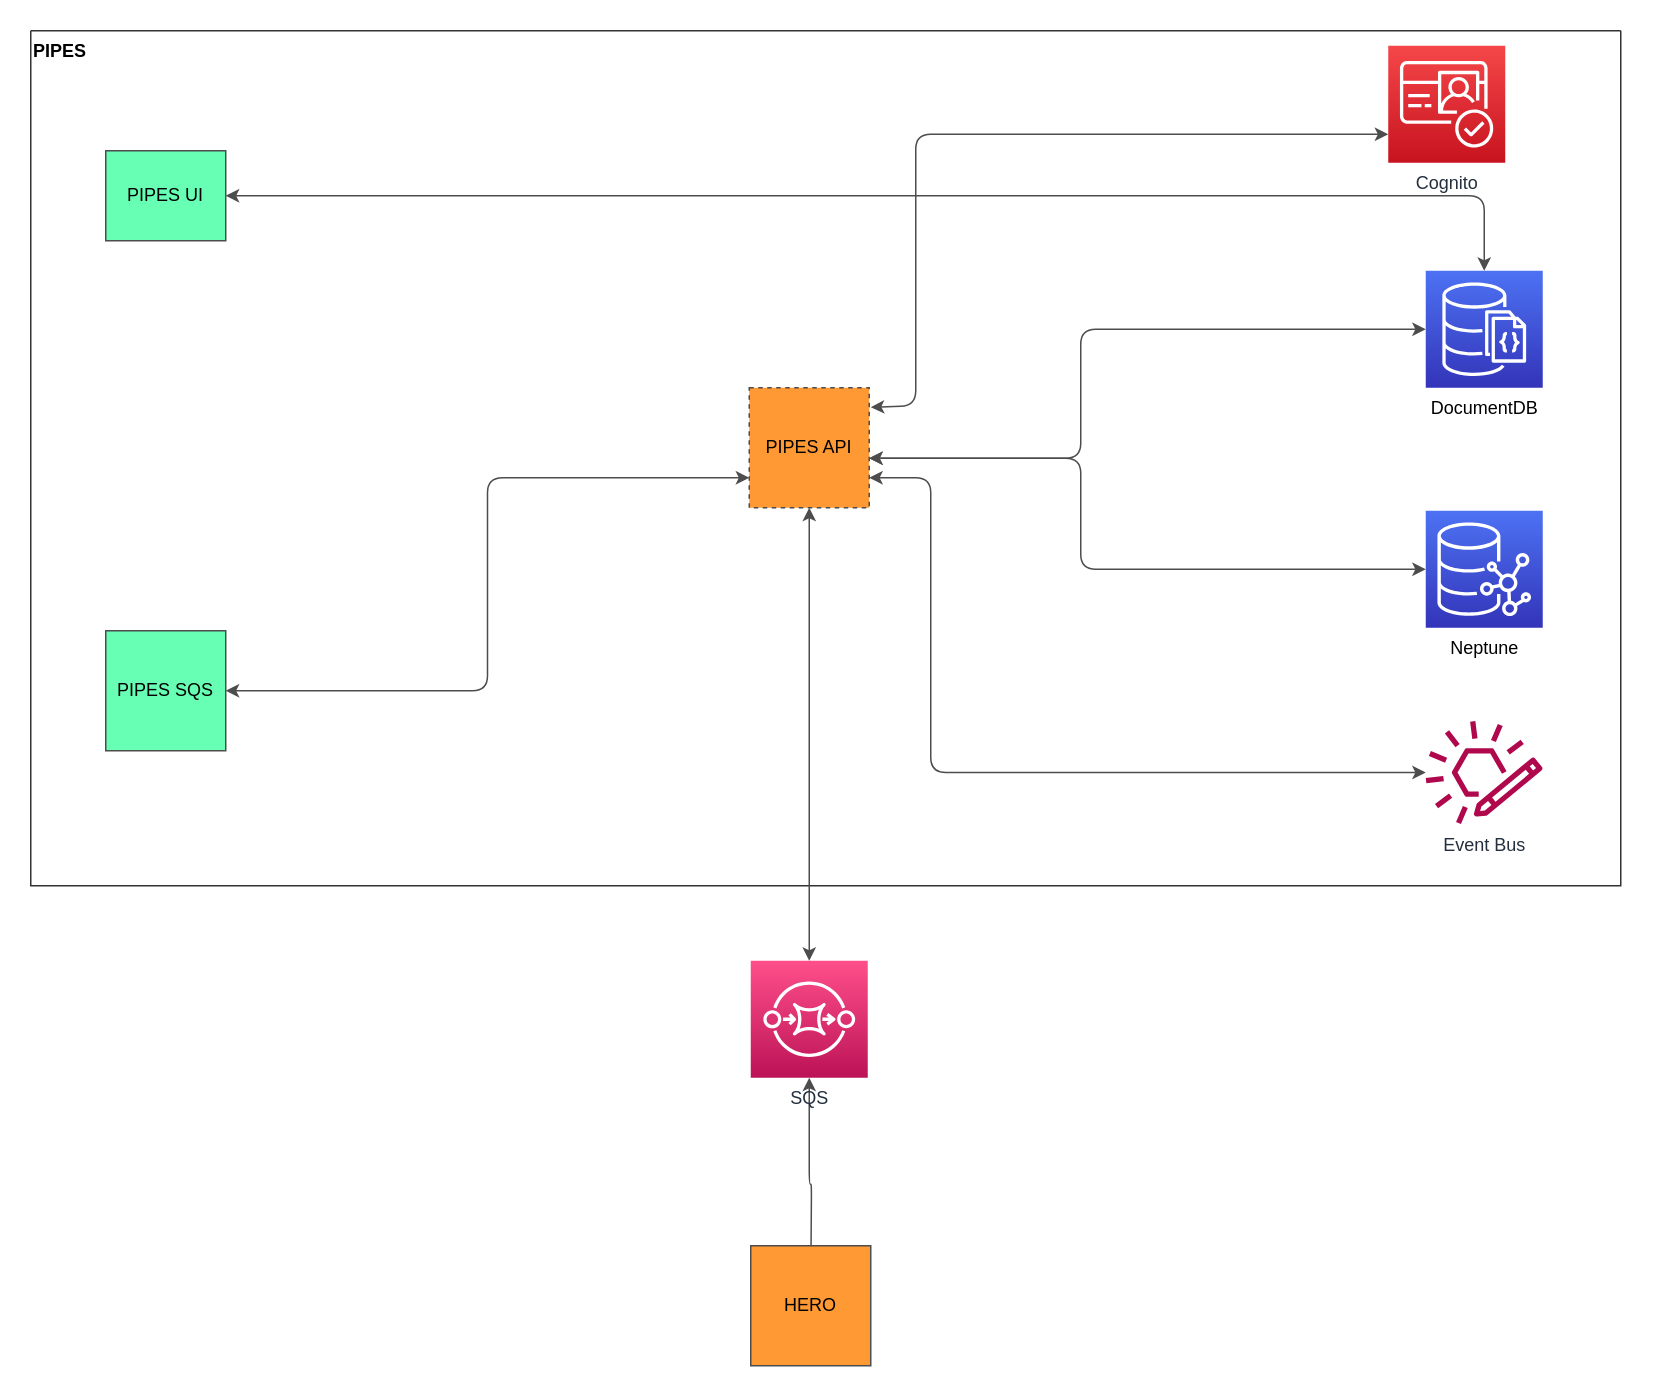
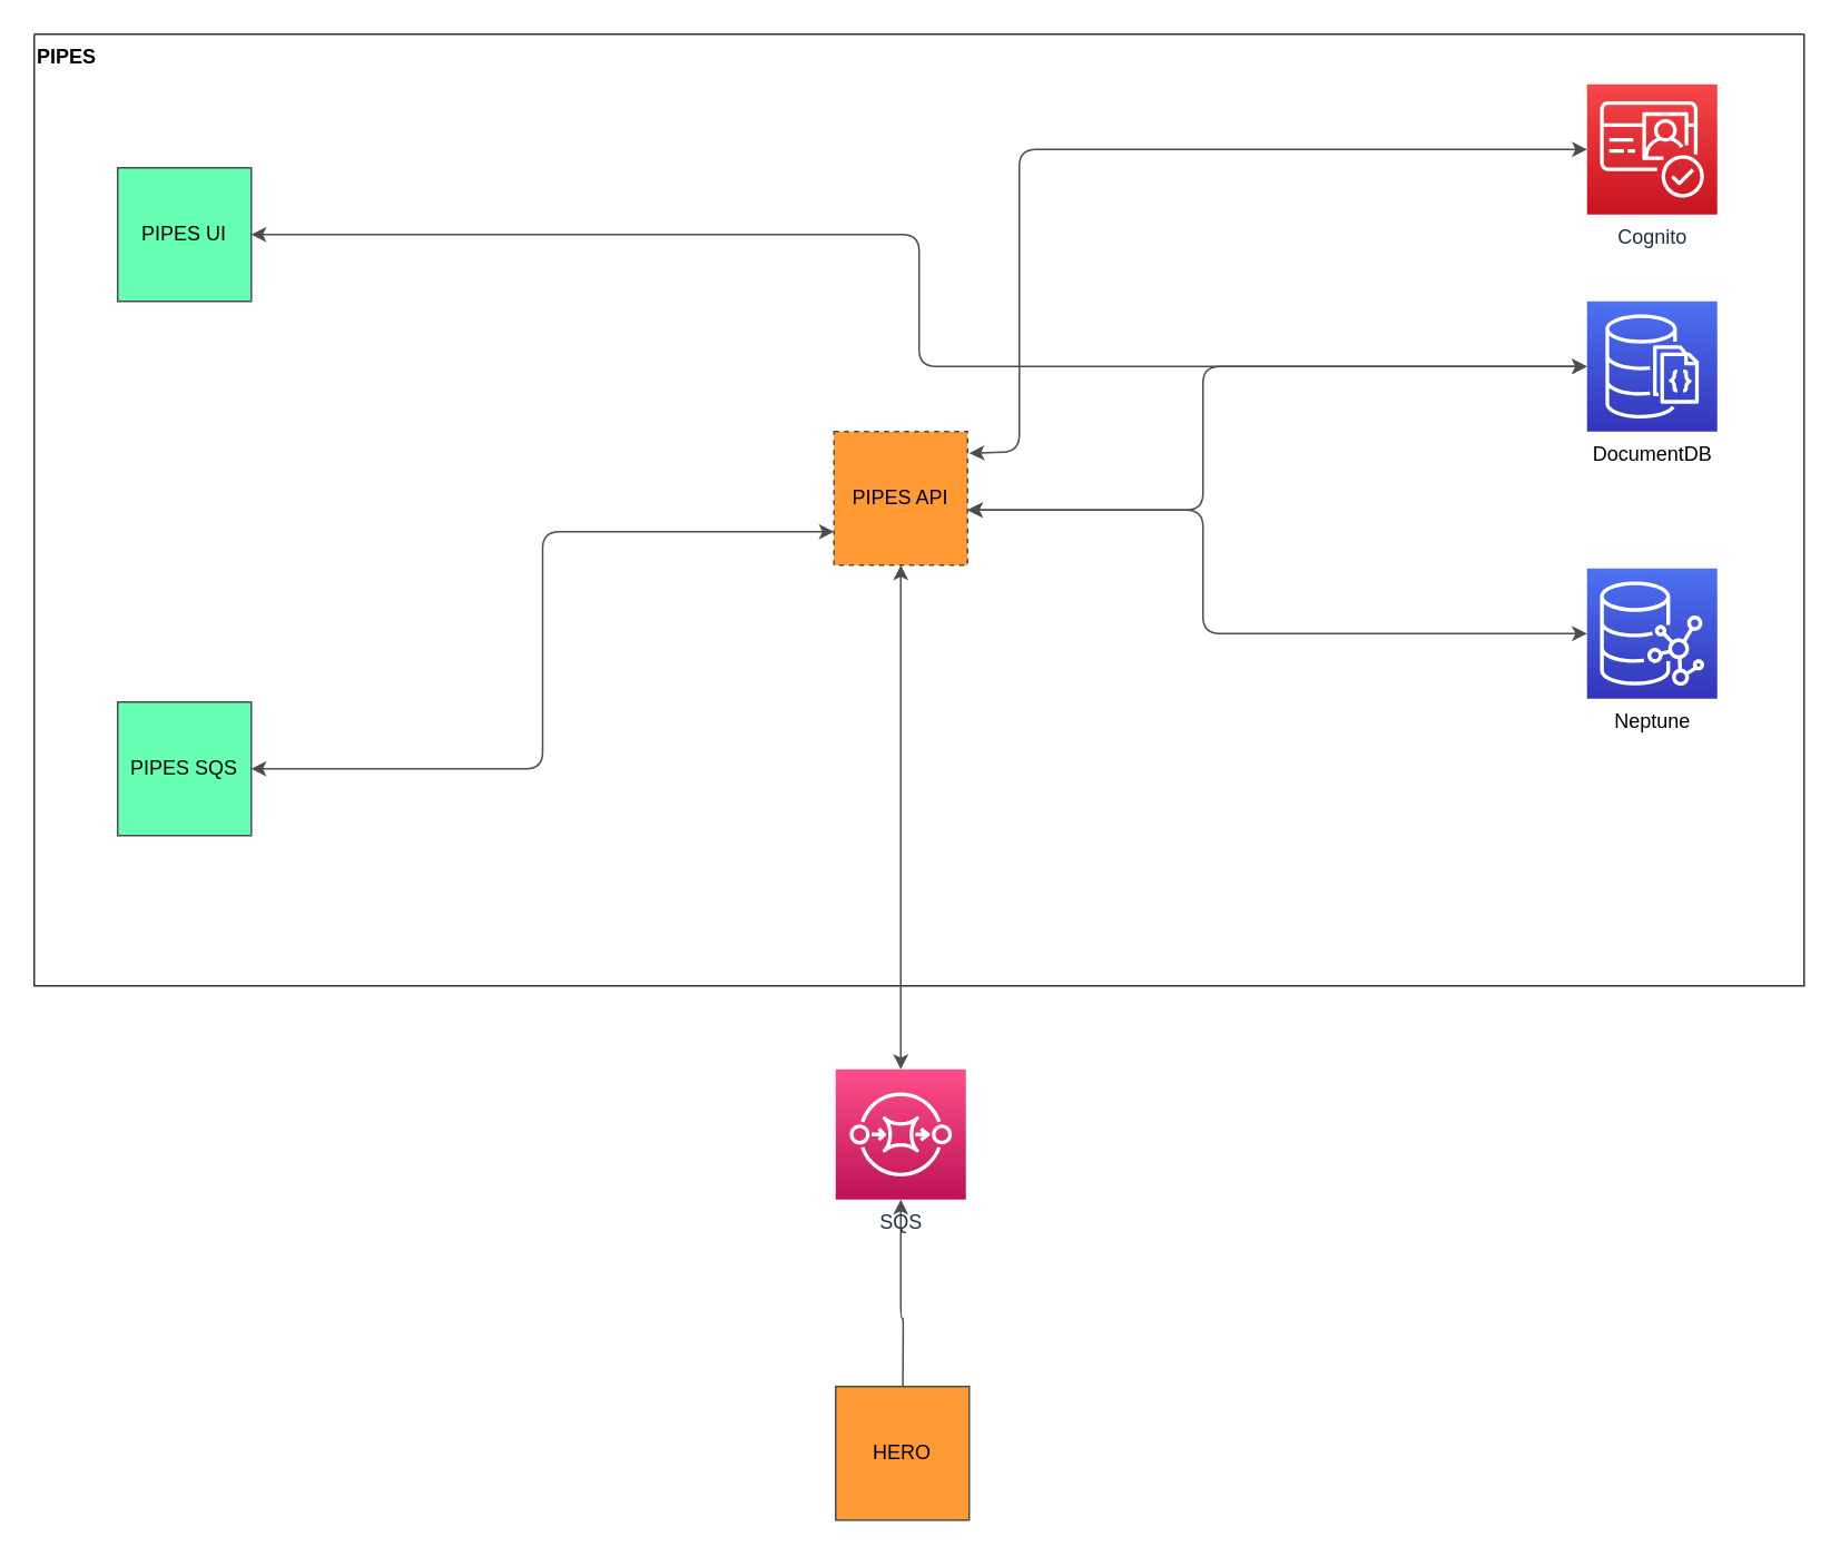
- <mxCell id="15" value="Cognito" style="sketch=0;points=[[0,0,0],[0.25,0,0],[0.5,0,0],[0.75,0,0],[1,0,0],[0,1,0],[0.25,1,0],[0.5,1,0],[0.75,1,0],[1,1,0],[0,0.25,0],[0,0.5,0],[0,0.75,0],[1,0.25,0],[1,0.5,0],[1,0.75,0]];outlineConnect=0;fontColor=#232F3E;gradientColor=#F54749;gradientDirection=north;fillColor=#C7131F;strokeColor=#ffffff;dashed=0;verticalLabelPosition=bottom;verticalAlign=top;align=center;html=1;fontSize=12;fontStyle=0;aspect=fixed;shape=mxgraph.aws4.resourceIcon;resIcon=mxgraph.aws4.cognito;" vertex="1" parent="1"><mxGeometry x="925" y="30" width="78" height="78" as="geometry" /></mxCell>
+ <mxCell id="15" value="Cognito" style="sketch=0;points=[[0,0,0],[0.25,0,0],[0.5,0,0],[0.75,0,0],[1,0,0],[0,1,0],[0.25,1,0],[0.5,1,0],[0.75,1,0],[1,1,0],[0,0.25,0],[0,0.5,0],[0,0.75,0],[1,0.25,0],[1,0.5,0],[1,0.75,0]];outlineConnect=0;fontColor=#232F3E;gradientColor=#F54749;gradientDirection=north;fillColor=#C7131F;strokeColor=#ffffff;dashed=0;verticalLabelPosition=bottom;verticalAlign=top;align=center;html=1;fontSize=12;fontStyle=0;aspect=fixed;shape=mxgraph.aws4.resourceIcon;resIcon=mxgraph.aws4.cognito;" vertex="1" parent="1"><mxGeometry x="950" y="50" width="78" height="78" as="geometry" /></mxCell>
- <mxCell id="7" value="PIPES UI" style="whiteSpace=wrap;html=1;aspect=fixed;strokeColor=#4D4D4D;fontColor=#000000;fillColor=#66FFB3;" vertex="1" parent="4"><mxGeometry x="50" y="80" width="80" height="60" as="geometry" /></mxCell>
+ <mxCell id="7" value="PIPES UI" style="whiteSpace=wrap;html=1;aspect=fixed;strokeColor=#4D4D4D;fontColor=#000000;fillColor=#66FFB3;" vertex="1" parent="4"><mxGeometry x="50" y="80" width="80" height="80" as="geometry" /></mxCell>
- <mxCell id="10" style="edgeStyle=orthogonalEdgeStyle;html=1;entryX=1;entryY=0.75;entryDx=0;entryDy=0;strokeColor=#4D4D4D;fontColor=#000000;startArrow=classic;startFill=1;" edge="1" parent="4" source="11" target="5"><mxGeometry relative="1" as="geometry"><Array as="points"><mxPoint x="600" y="495" /><mxPoint x="600" y="298" /></Array></mxGeometry></mxCell>
- <mxCell id="11" value="Event Bus" style="sketch=0;outlineConnect=0;fontColor=#232F3E;gradientColor=none;fillColor=#B0084D;strokeColor=none;dashed=0;verticalLabelPosition=bottom;verticalAlign=top;align=center;html=1;fontSize=12;fontStyle=0;aspect=fixed;pointerEvents=1;shape=mxgraph.aws4.eventbridge_custom_event_bus_resource;" vertex="1" parent="4"><mxGeometry x="930" y="460" width="78" height="69" as="geometry" /></mxCell>
